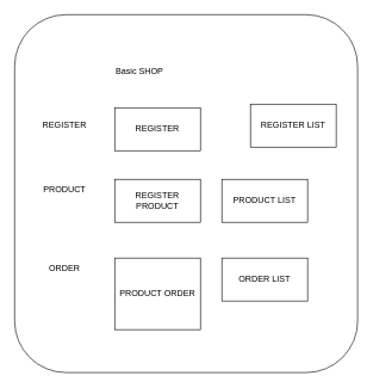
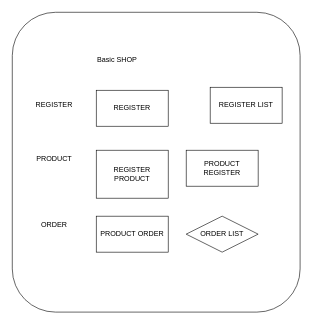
- <mxCell id="9" value="REGISTER PRODUCT" style="rounded=0;whiteSpace=wrap;html=1;" vertex="1" parent="1"><mxGeometry x="160" y="250" width="120" height="60" as="geometry" /></mxCell>
+ <mxCell id="9" value="REGISTER PRODUCT" style="rounded=0;whiteSpace=wrap;html=1;" vertex="1" parent="1"><mxGeometry x="160" y="250" width="120" height="80" as="geometry" /></mxCell>
- <mxCell id="10" value="PRODUCT LIST" style="rounded=0;whiteSpace=wrap;html=1;" vertex="1" parent="1"><mxGeometry x="310" y="250" width="120" height="60" as="geometry" /></mxCell>
+ <mxCell id="10" value="PRODUCT REGISTER" style="rounded=0;whiteSpace=wrap;html=1;" vertex="1" parent="1"><mxGeometry x="310" y="250" width="120" height="60" as="geometry" /></mxCell>
- <mxCell id="12" value="ORDER LIST" style="rounded=0;whiteSpace=wrap;html=1;" vertex="1" parent="1"><mxGeometry x="310" y="360" width="120" height="60" as="geometry" /></mxCell>
+ <mxCell id="12" value="ORDER LIST" style="rhombus;whiteSpace=wrap;html=1;" vertex="1" parent="1"><mxGeometry x="310" y="360" width="120" height="60" as="geometry" /></mxCell>
- <mxCell id="11" value="PRODUCT ORDER" style="rounded=0;whiteSpace=wrap;html=1;" vertex="1" parent="1"><mxGeometry x="160" y="360" width="120" height="100" as="geometry" /></mxCell>
+ <mxCell id="11" value="PRODUCT ORDER" style="rounded=0;whiteSpace=wrap;html=1;" vertex="1" parent="1"><mxGeometry x="160" y="360" width="120" height="60" as="geometry" /></mxCell>
